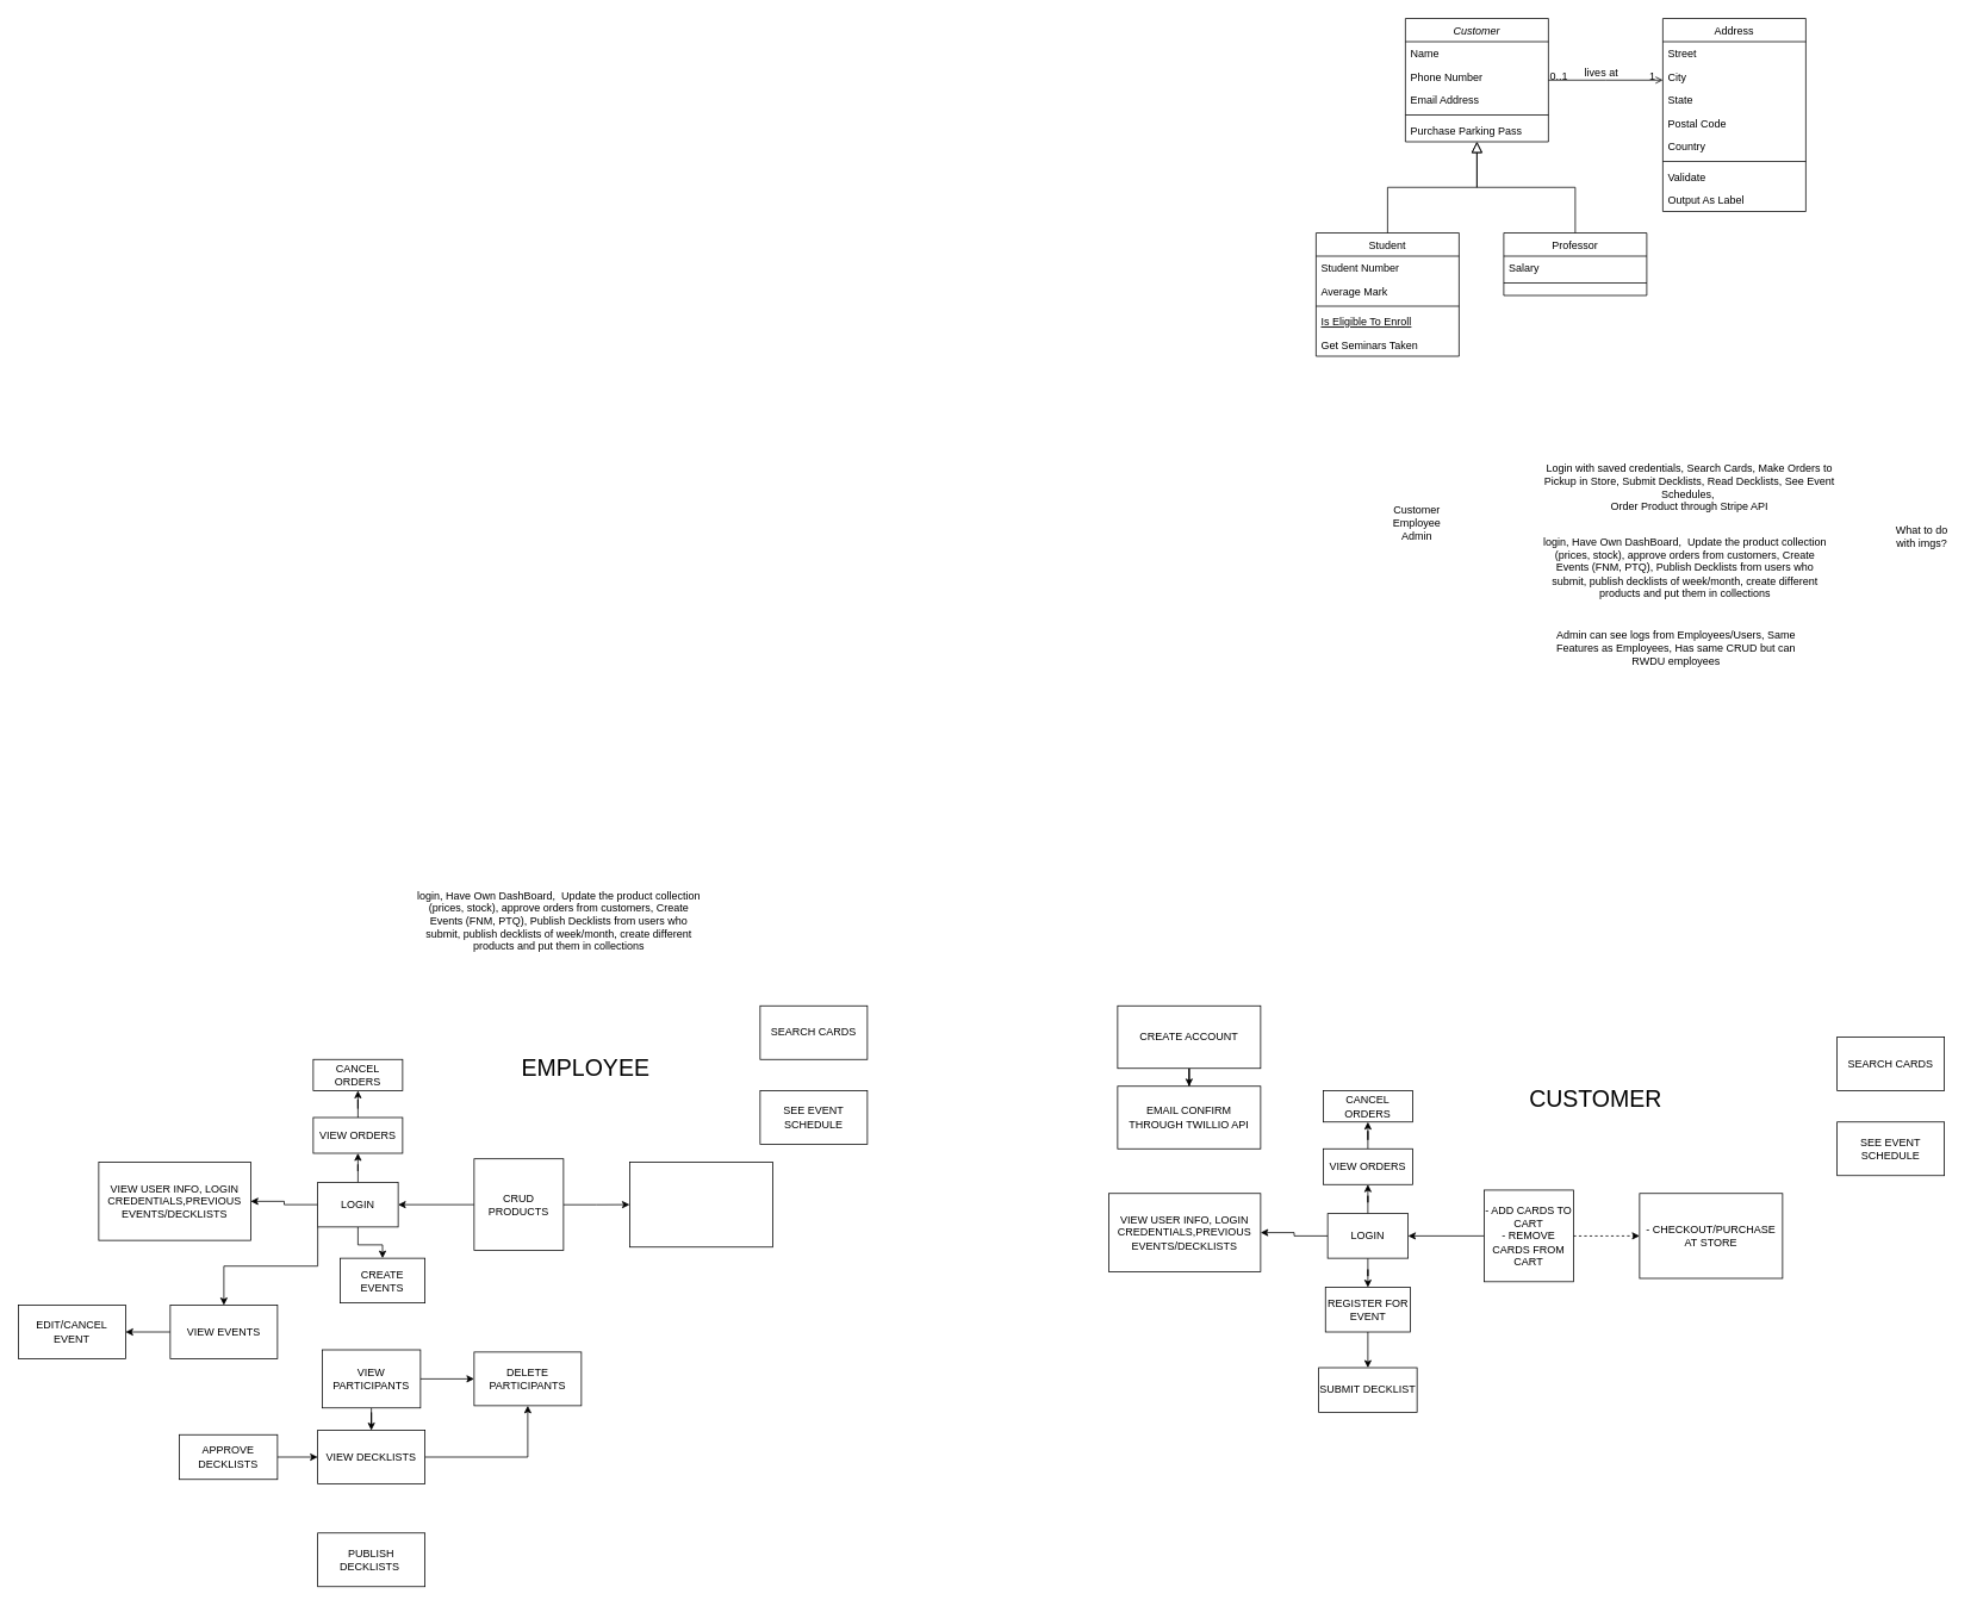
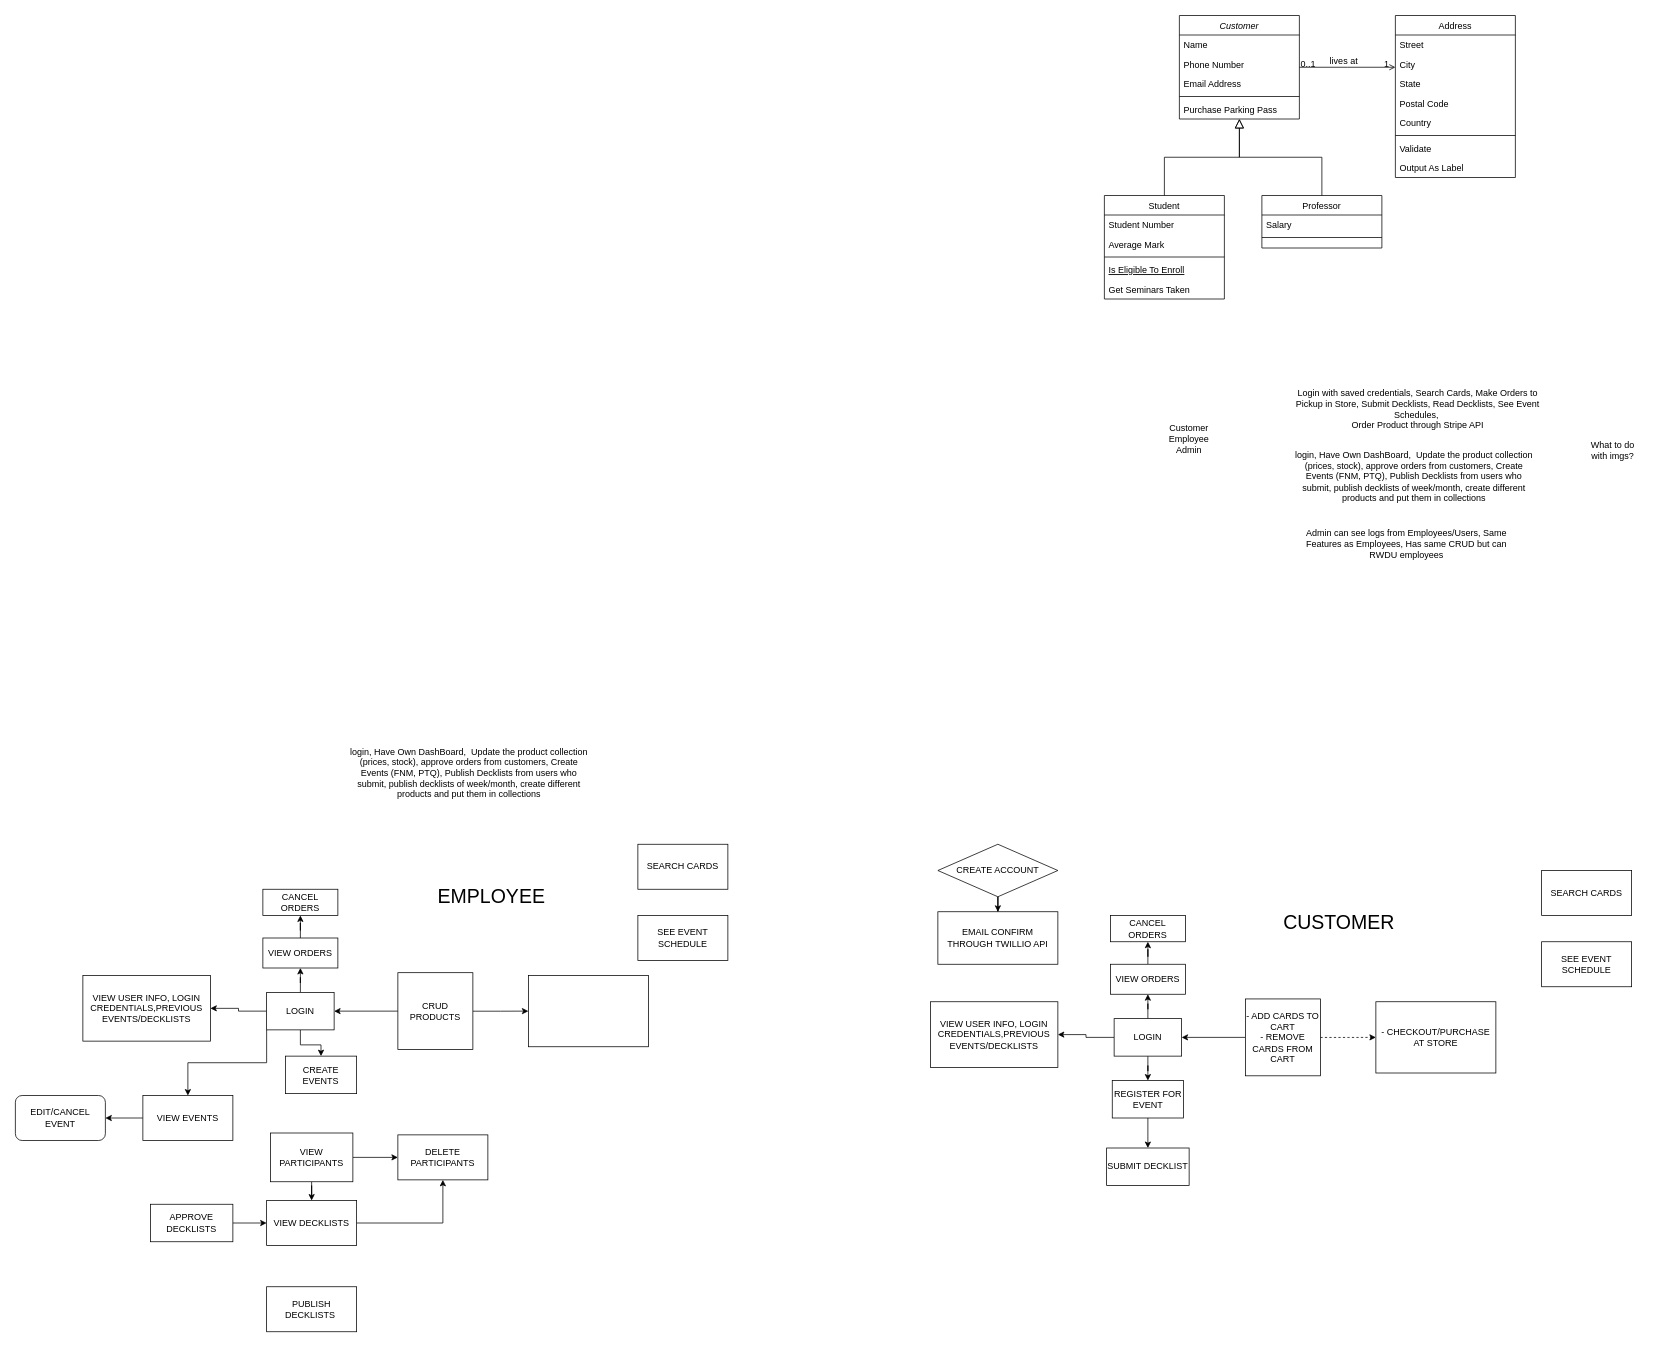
- <mxCell id="55" value="CREATE ACCOUNT" style="rounded=0;whiteSpace=wrap;html=1;" vertex="1" parent="1"><mxGeometry x="1250" y="1125" width="160" height="70" as="geometry" /></mxCell>
+ <mxCell id="55" value="CREATE ACCOUNT" style="rhombus;whiteSpace=wrap;html=1;" vertex="1" parent="1"><mxGeometry x="1250" y="1125" width="160" height="70" as="geometry" /></mxCell>
- <mxCell id="82" value="EDIT/CANCEL EVENT" style="whiteSpace=wrap;html=1;rounded=0;" vertex="1" parent="1"><mxGeometry x="20" y="1460" width="120" height="60" as="geometry" /></mxCell>
+ <mxCell id="82" value="EDIT/CANCEL EVENT" style="whiteSpace=wrap;html=1;rounded=1;" vertex="1" parent="1"><mxGeometry x="20" y="1460" width="120" height="60" as="geometry" /></mxCell>
